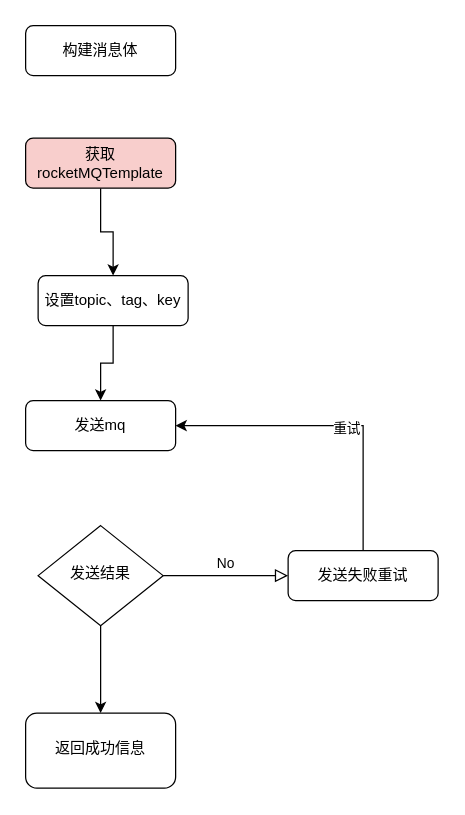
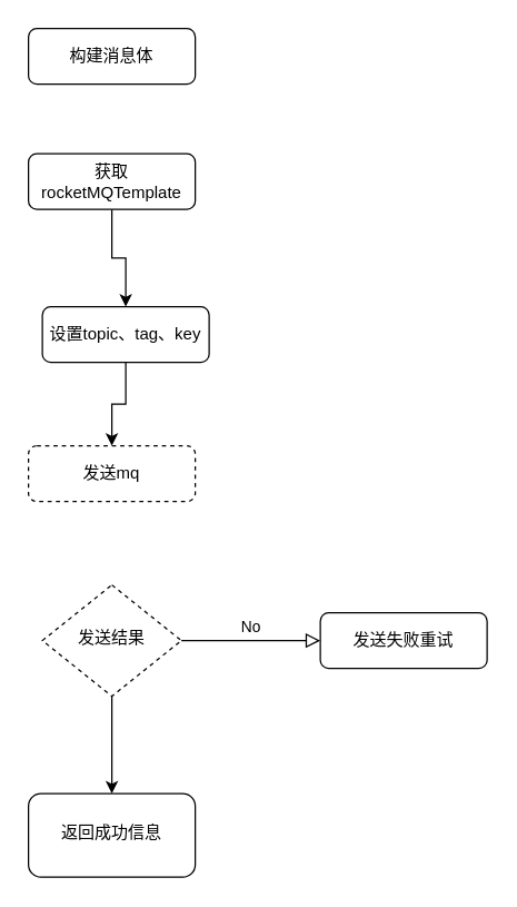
- <mxCell id="12" value="获取rocketMQTemplate" style="rounded=1;whiteSpace=wrap;html=1;fontSize=12;glass=0;strokeWidth=1;shadow=0;fillColor=#f8cecc;" vertex="1" parent="2"><mxGeometry y="90" width="120" height="40" as="geometry" /></mxCell>
+ <mxCell id="12" value="获取rocketMQTemplate" style="rounded=1;whiteSpace=wrap;html=1;fontSize=12;glass=0;strokeWidth=1;shadow=0;" vertex="1" parent="2"><mxGeometry y="90" width="120" height="40" as="geometry" /></mxCell>
- <mxCell id="3" value="发送mq" style="rounded=1;whiteSpace=wrap;html=1;fontSize=12;glass=0;strokeWidth=1;shadow=0;" parent="2" vertex="1"><mxGeometry y="300" width="120" height="40" as="geometry" /></mxCell>
+ <mxCell id="3" value="发送mq" style="rounded=1;whiteSpace=wrap;html=1;fontSize=12;glass=0;strokeWidth=1;shadow=0;dashed=1;" parent="2" vertex="1"><mxGeometry y="300" width="120" height="40" as="geometry" /></mxCell>
- <mxCell id="7" style="edgeStyle=orthogonalEdgeStyle;rounded=0;orthogonalLoop=1;jettySize=auto;html=1;entryX=1;entryY=0.5;entryDx=0;entryDy=0;" edge="1" parent="2" source="9" target="3"><mxGeometry relative="1" as="geometry"><Array as="points"><mxPoint x="270" y="320" /></Array></mxGeometry></mxCell>
- <mxCell id="8" value="重试" style="edgeLabel;html=1;align=center;verticalAlign=middle;resizable=0;points=[];" vertex="1" connectable="0" parent="7"><mxGeometry x="-0.085" y="1" relative="1" as="geometry"><mxPoint as="offset" /></mxGeometry></mxCell>
- <mxCell id="6" value="发送结果" style="rhombus;whiteSpace=wrap;html=1;shadow=0;fontFamily=Helvetica;fontSize=12;align=center;strokeWidth=1;spacing=6;spacingTop=-4;" parent="2" vertex="1"><mxGeometry x="10" y="400" width="100" height="80" as="geometry" /></mxCell>
+ <mxCell id="6" value="发送结果" style="rhombus;whiteSpace=wrap;html=1;shadow=0;fontFamily=Helvetica;fontSize=12;align=center;strokeWidth=1;spacing=6;spacingTop=-4;dashed=1;" parent="2" vertex="1"><mxGeometry x="10" y="400" width="100" height="80" as="geometry" /></mxCell>
